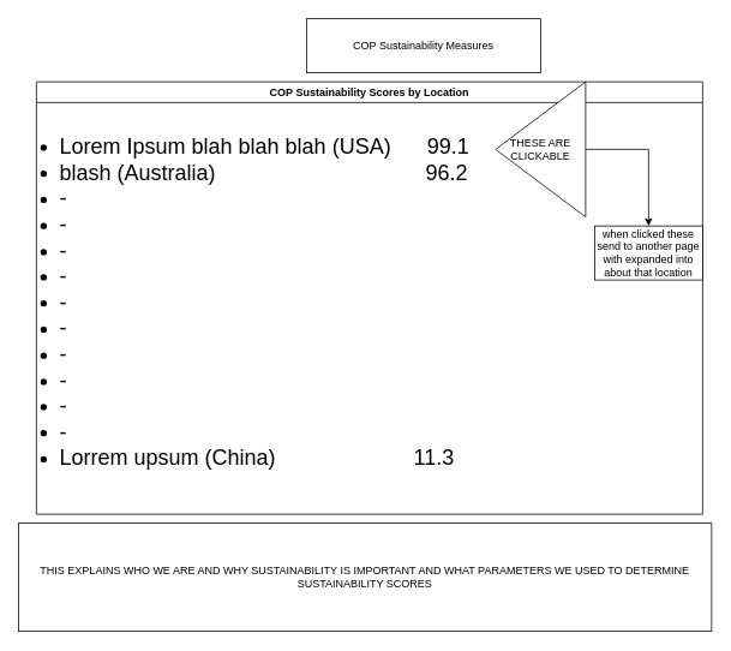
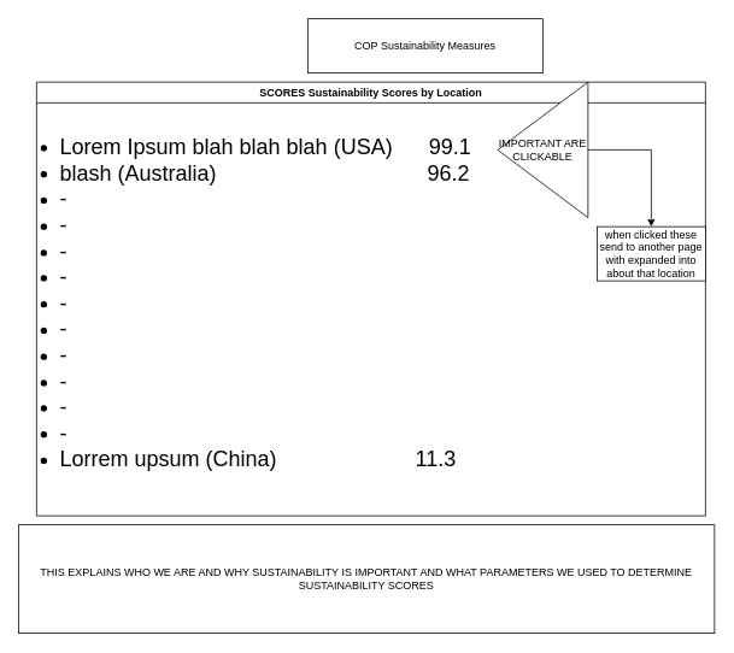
- <mxCell id="2" value="COP Sustainability Scores by Location" style="swimlane;whiteSpace=wrap;html=1;" vertex="1" parent="1"><mxGeometry x="40" y="90" width="740" height="480" as="geometry" /></mxCell>
+ <mxCell id="2" value="SCORES Sustainability Scores by Location" style="swimlane;whiteSpace=wrap;html=1;" vertex="1" parent="1"><mxGeometry x="40" y="90" width="740" height="480" as="geometry" /></mxCell>
- <mxCell id="4" value="THESE ARE CLICKABLE" style="triangle;whiteSpace=wrap;html=1;direction=west;" vertex="1" parent="2"><mxGeometry x="510" width="100" height="150" as="geometry" /></mxCell>
+ <mxCell id="4" value="IMPORTANT ARE CLICKABLE" style="triangle;whiteSpace=wrap;html=1;direction=west;" vertex="1" parent="2"><mxGeometry x="510" width="100" height="150" as="geometry" /></mxCell>
